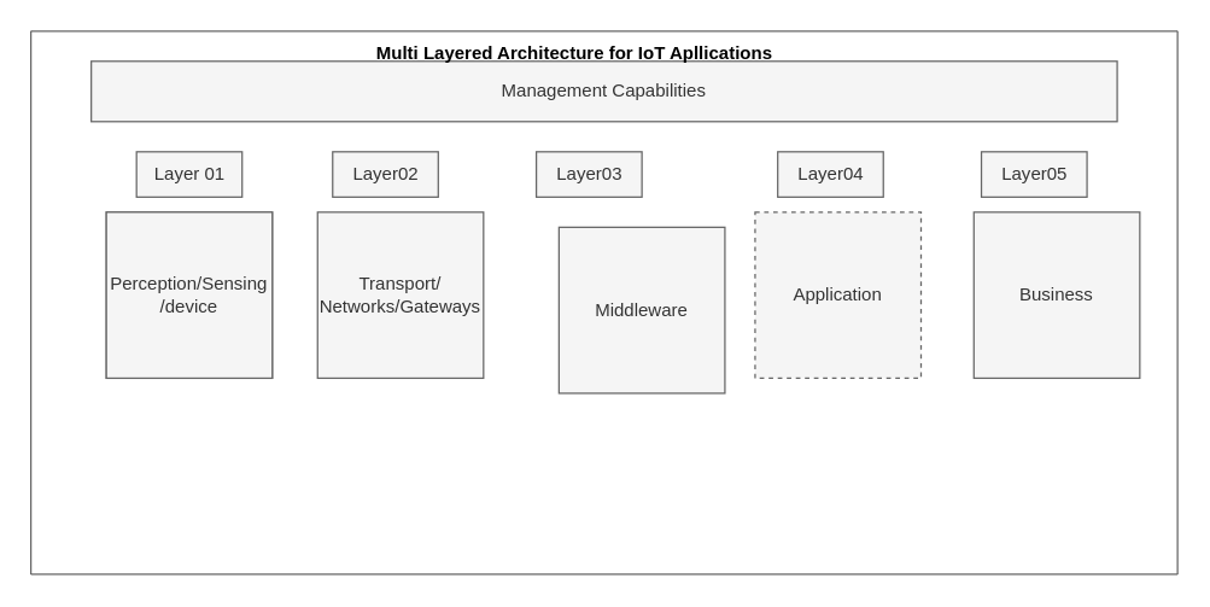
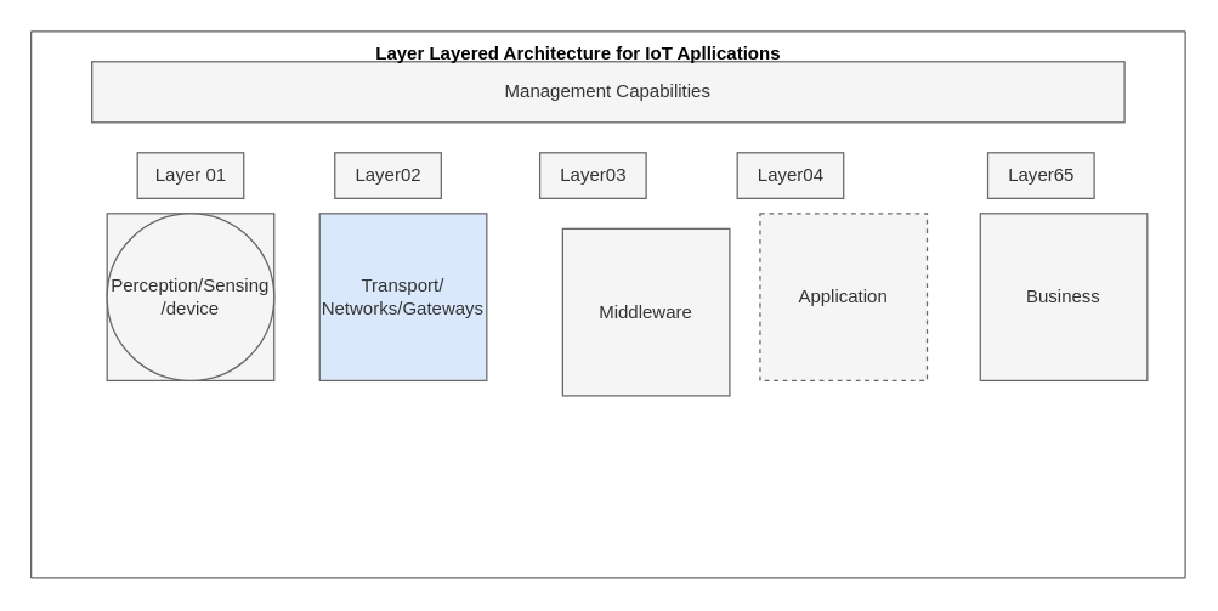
- <mxCell id="18" value="&lt;b&gt;Multi Layered Architecture for IoT Apllications&lt;/b&gt;" style="text;html=1;align=center;verticalAlign=middle;resizable=0;points=[];autosize=1;strokeColor=none;fillColor=none;" vertex="1" parent="1"><mxGeometry x="235" y="20" width="290" height="30" as="geometry" /></mxCell>
+ <mxCell id="18" value="&lt;b&gt;Layer Layered Architecture for IoT Apllications&lt;/b&gt;" style="text;html=1;align=center;verticalAlign=middle;resizable=0;points=[];autosize=1;strokeColor=none;fillColor=none;" vertex="1" parent="1"><mxGeometry x="235" y="20" width="290" height="30" as="geometry" /></mxCell>
- <mxCell id="12" value="Layer04" style="text;html=1;align=center;verticalAlign=middle;resizable=0;points=[];autosize=1;strokeColor=#666666;fillColor=#f5f5f5;fontColor=#333333;" vertex="1" parent="1"><mxGeometry x="515" y="100" width="70" height="30" as="geometry" /></mxCell>
+ <mxCell id="12" value="Layer04" style="text;html=1;align=center;verticalAlign=middle;resizable=0;points=[];autosize=1;strokeColor=#666666;fillColor=#f5f5f5;fontColor=#333333;" vertex="1" parent="1"><mxGeometry x="485" y="100" width="70" height="30" as="geometry" /></mxCell>
- <mxCell id="13" value="Layer05" style="text;html=1;align=center;verticalAlign=middle;resizable=0;points=[];autosize=1;strokeColor=#666666;fillColor=#f5f5f5;fontColor=#333333;" vertex="1" parent="1"><mxGeometry x="650" y="100" width="70" height="30" as="geometry" /></mxCell>
+ <mxCell id="13" value="Layer65" style="text;html=1;align=center;verticalAlign=middle;resizable=0;points=[];autosize=1;strokeColor=#666666;fillColor=#f5f5f5;fontColor=#333333;" vertex="1" parent="1"><mxGeometry x="650" y="100" width="70" height="30" as="geometry" /></mxCell>
- <mxCell id="4" value="Perception/Sensing /device" style="whiteSpace=wrap;html=1;aspect=fixed;fillColor=#f5f5f5;fontColor=#333333;strokeColor=#666666;" vertex="1" parent="1"><mxGeometry x="70" y="140" width="110" height="110" as="geometry" /></mxCell>
+ <mxCell id="4" value="Perception/Sensing /device" style="ellipse;whiteSpace=wrap;html=1;aspect=fixed;fillColor=#f5f5f5;fontColor=#333333;strokeColor=#666666;" vertex="1" parent="1"><mxGeometry x="70" y="140" width="110" height="110" as="geometry" /></mxCell>
- <mxCell id="5" value="Transport/ Networks/Gateways" style="whiteSpace=wrap;html=1;aspect=fixed;fillColor=#f5f5f5;fontColor=#333333;strokeColor=#666666;" vertex="1" parent="1"><mxGeometry x="210" y="140" width="110" height="110" as="geometry" /></mxCell>
+ <mxCell id="5" value="Transport/ Networks/Gateways" style="whiteSpace=wrap;html=1;aspect=fixed;fillColor=#dae8fc;fontColor=#333333;strokeColor=#666666;" vertex="1" parent="1"><mxGeometry x="210" y="140" width="110" height="110" as="geometry" /></mxCell>
